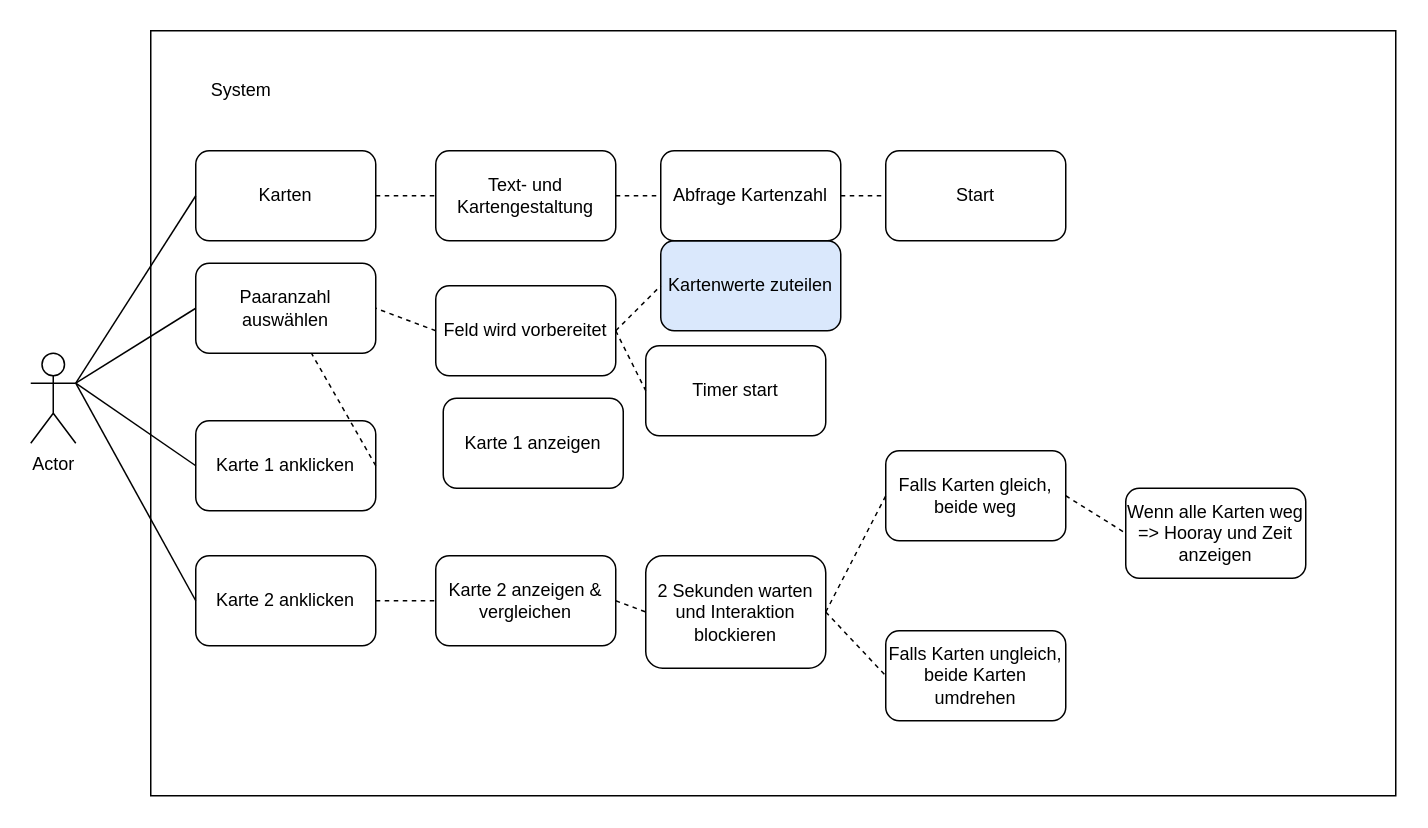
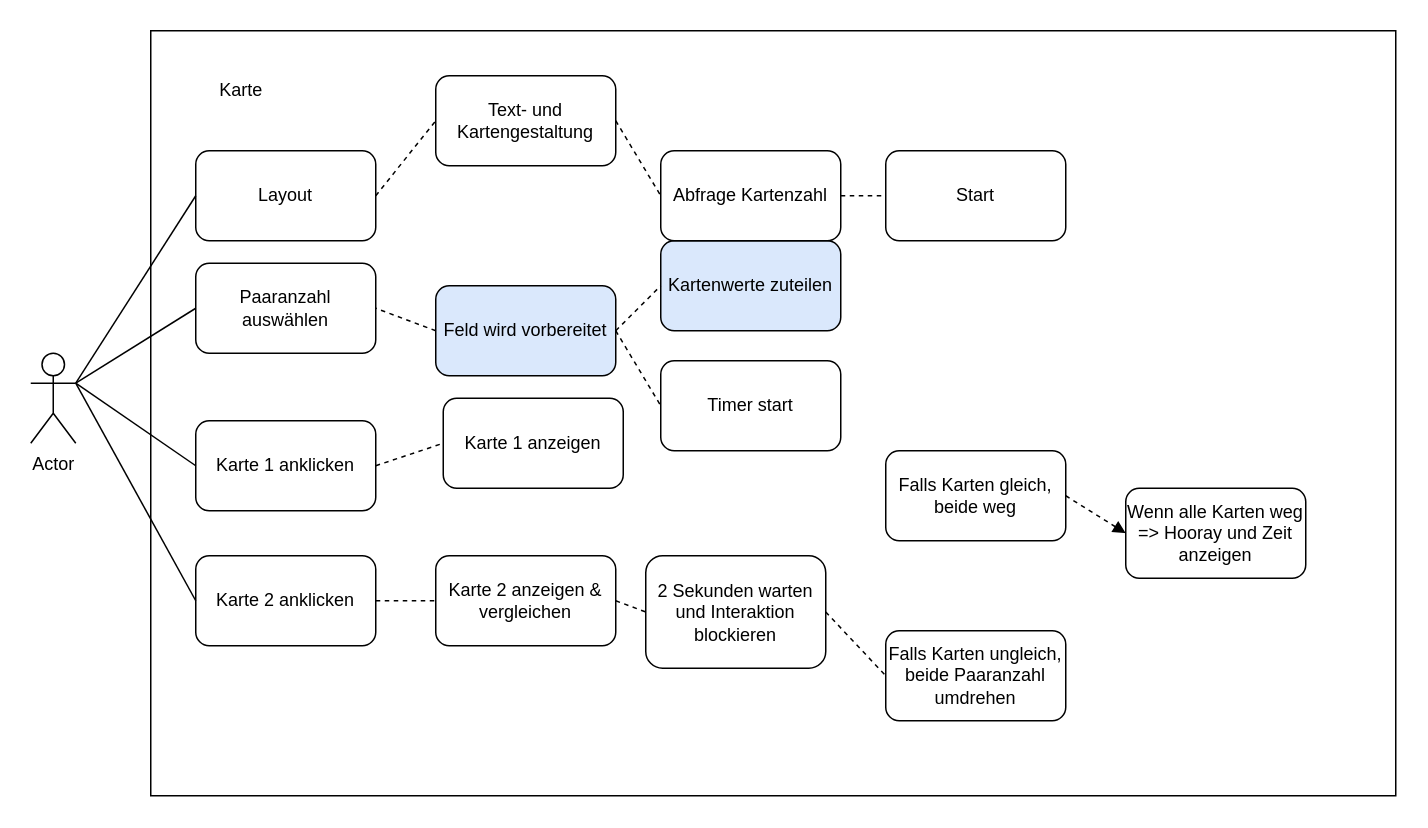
- <mxCell id="18" value="System" style="text;html=1;align=center;verticalAlign=middle;resizable=0;points=[];autosize=1;strokeColor=none;fillColor=none;" parent="1" vertex="1"><mxGeometry x="130" y="50" width="60" height="20" as="geometry" /></mxCell>
+ <mxCell id="18" value="Karte" style="text;html=1;align=center;verticalAlign=middle;resizable=0;points=[];autosize=1;strokeColor=none;fillColor=none;" parent="1" vertex="1"><mxGeometry x="130" y="50" width="60" height="20" as="geometry" /></mxCell>
- <mxCell id="7" value="Karten" style="rounded=1;whiteSpace=wrap;html=1;" parent="1" vertex="1"><mxGeometry x="130" y="100" width="120" height="60" as="geometry" /></mxCell>
+ <mxCell id="7" value="Layout" style="rounded=1;whiteSpace=wrap;html=1;" parent="1" vertex="1"><mxGeometry x="130" y="100" width="120" height="60" as="geometry" /></mxCell>
- <mxCell id="17" value="Text- und Kartengestaltung" style="rounded=1;whiteSpace=wrap;html=1;" parent="1" vertex="1"><mxGeometry x="290" y="100" width="120" height="60" as="geometry" /></mxCell>
+ <mxCell id="17" value="Text- und Kartengestaltung" style="rounded=1;whiteSpace=wrap;html=1;" parent="1" vertex="1"><mxGeometry x="290" y="50" width="120" height="60" as="geometry" /></mxCell>
- <mxCell id="16" value="Feld wird vorbereitet" style="rounded=1;whiteSpace=wrap;html=1;" parent="1" vertex="1"><mxGeometry x="290" y="190" width="120" height="60" as="geometry" /></mxCell>
+ <mxCell id="16" value="Feld wird vorbereitet" style="rounded=1;whiteSpace=wrap;html=1;fillColor=#dae8fc;" parent="1" vertex="1"><mxGeometry x="290" y="190" width="120" height="60" as="geometry" /></mxCell>
- <mxCell id="12" value="Timer start" style="rounded=1;whiteSpace=wrap;html=1;" parent="1" vertex="1"><mxGeometry x="430" y="230" width="120" height="60" as="geometry" /></mxCell>
+ <mxCell id="12" value="Timer start" style="rounded=1;whiteSpace=wrap;html=1;" parent="1" vertex="1"><mxGeometry x="440" y="240" width="120" height="60" as="geometry" /></mxCell>
- <mxCell id="25" value="" style="endArrow=none;dashed=1;html=1;rounded=0;exitX=1;exitY=0.5;exitDx=0;exitDy=0;" parent="1" source="5" target="6" edge="1"><mxGeometry width="50" height="50" relative="1" as="geometry"><mxPoint x="500" y="240" as="sourcePoint" /><mxPoint x="550" y="190" as="targetPoint" /></mxGeometry></mxCell>
+ <mxCell id="25" value="" style="endArrow=none;dashed=1;html=1;rounded=0;exitX=1;exitY=0.5;exitDx=0;exitDy=0;entryX=0;entryY=0.5;entryDx=0;entryDy=0;" parent="1" source="5" target="15" edge="1"><mxGeometry width="50" height="50" relative="1" as="geometry"><mxPoint x="500" y="240" as="sourcePoint" /><mxPoint x="550" y="190" as="targetPoint" /></mxGeometry></mxCell>
- <mxCell id="32" value="" style="endArrow=none;dashed=1;html=1;rounded=0;exitX=1;exitY=0.5;exitDx=0;exitDy=0;entryX=0;entryY=0.5;entryDx=0;entryDy=0;" parent="1" source="10" target="8" edge="1"><mxGeometry width="50" height="50" relative="1" as="geometry"><mxPoint x="500" y="240" as="sourcePoint" /><mxPoint x="550" y="190" as="targetPoint" /></mxGeometry></mxCell>
+ <mxCell id="32" value="" style="endArrow=block;dashed=1;html=1;rounded=0;exitX=1;exitY=0.5;exitDx=0;exitDy=0;entryX=0;entryY=0.5;entryDx=0;entryDy=0;" parent="1" source="10" target="8" edge="1"><mxGeometry width="50" height="50" relative="1" as="geometry"><mxPoint x="500" y="240" as="sourcePoint" /><mxPoint x="550" y="190" as="targetPoint" /></mxGeometry></mxCell>
- <mxCell id="30" value="" style="endArrow=none;dashed=1;html=1;rounded=0;exitX=1;exitY=0.5;exitDx=0;exitDy=0;entryX=0;entryY=0.5;entryDx=0;entryDy=0;" parent="1" source="11" target="10" edge="1"><mxGeometry width="50" height="50" relative="1" as="geometry"><mxPoint x="500" y="240" as="sourcePoint" /><mxPoint x="550" y="190" as="targetPoint" /></mxGeometry></mxCell>
- <mxCell id="9" value="Falls Karten ungleich, beide Karten umdrehen" style="rounded=1;whiteSpace=wrap;html=1;" parent="1" vertex="1"><mxGeometry x="590" y="420" width="120" height="60" as="geometry" /></mxCell>
+ <mxCell id="9" value="Falls Karten ungleich, beide Paaranzahl umdrehen" style="rounded=1;whiteSpace=wrap;html=1;" parent="1" vertex="1"><mxGeometry x="590" y="420" width="120" height="60" as="geometry" /></mxCell>
